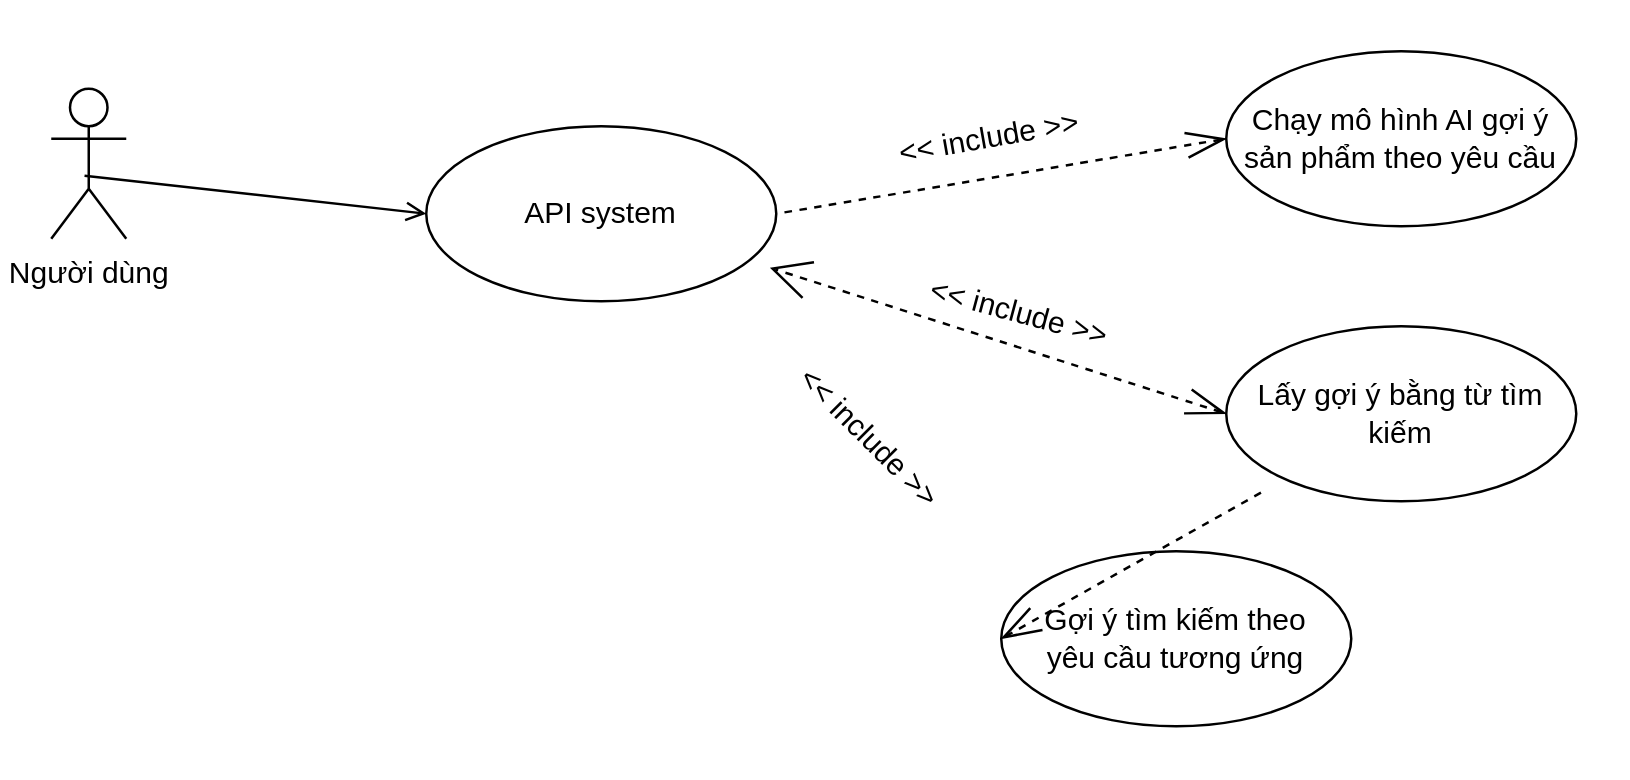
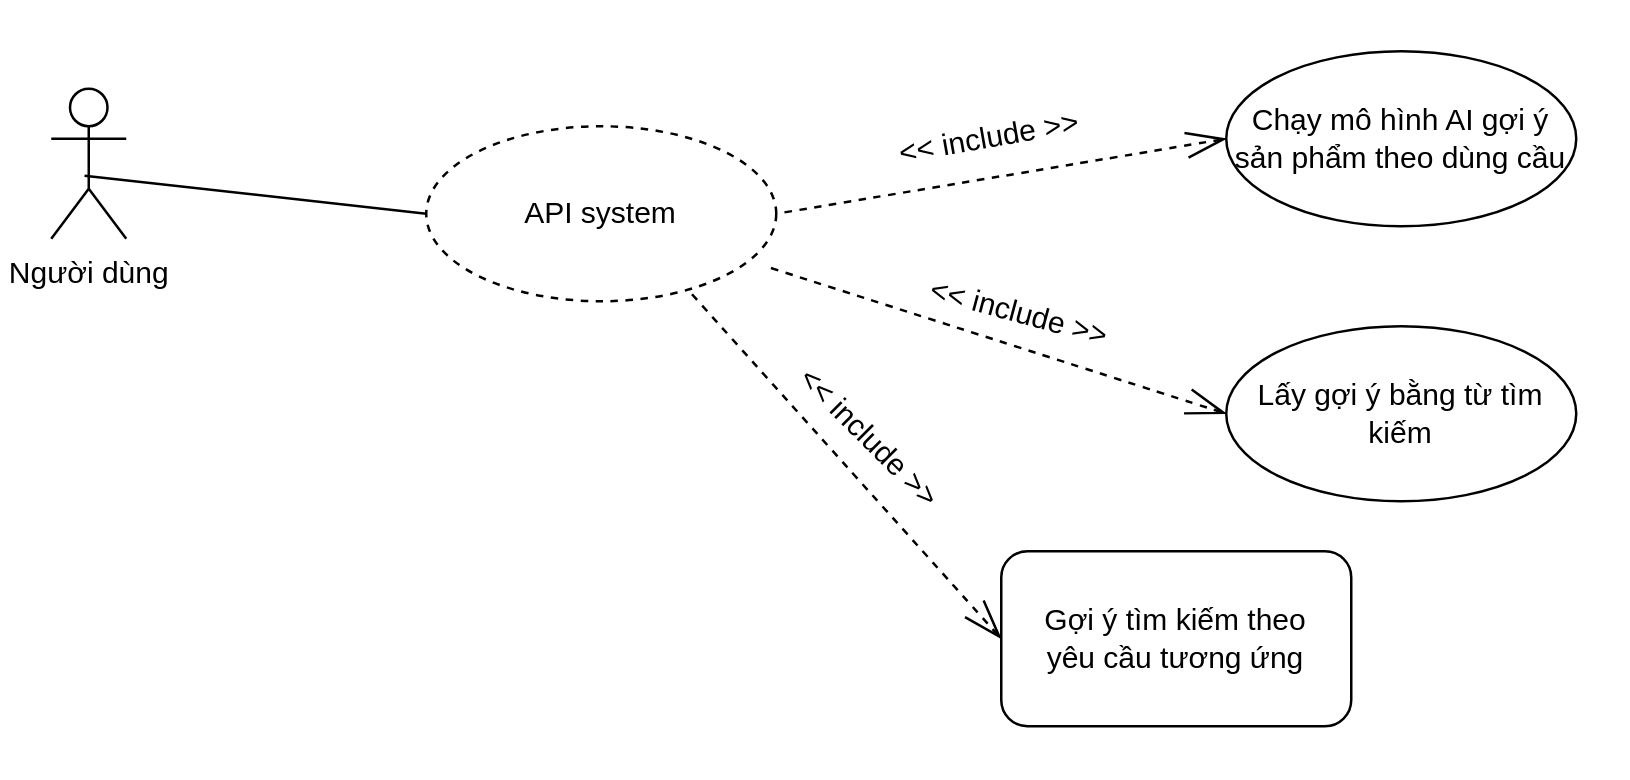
- <mxCell id="6" value="Chạy mô hình AI gợi ý&lt;br&gt;sản phẩm theo yêu cầu" style="ellipse;whiteSpace=wrap;html=1;" parent="1" vertex="1"><mxGeometry x="490" y="20" width="140" height="70" as="geometry" /></mxCell>
+ <mxCell id="6" value="Chạy mô hình AI gợi ý&lt;br&gt;sản phẩm theo dùng cầu" style="ellipse;whiteSpace=wrap;html=1;" parent="1" vertex="1"><mxGeometry x="490" y="20" width="140" height="70" as="geometry" /></mxCell>
- <mxCell id="2" style="edgeStyle=none;html=1;exitX=0.444;exitY=0.58;exitDx=0;exitDy=0;exitPerimeter=0;entryX=0;entryY=0.5;entryDx=0;entryDy=0;endArrow=open;endFill=0;" parent="1" source="3" target="4" edge="1"><mxGeometry relative="1" as="geometry" /></mxCell>
+ <mxCell id="2" style="edgeStyle=none;html=1;exitX=0.444;exitY=0.58;exitDx=0;exitDy=0;exitPerimeter=0;entryX=0;entryY=0.5;entryDx=0;entryDy=0;endArrow=none;endFill=0;" parent="1" source="3" target="4" edge="1"><mxGeometry relative="1" as="geometry" /></mxCell>
- <mxCell id="4" value="API system" style="ellipse;whiteSpace=wrap;html=1;" parent="1" vertex="1"><mxGeometry x="170" y="50" width="140" height="70" as="geometry" /></mxCell>
+ <mxCell id="4" value="API system" style="ellipse;whiteSpace=wrap;html=1;dashed=1;" parent="1" vertex="1"><mxGeometry x="170" y="50" width="140" height="70" as="geometry" /></mxCell>
- <mxCell id="9" style="edgeStyle=none;curved=1;rounded=0;orthogonalLoop=1;jettySize=auto;html=1;exitX=0;exitY=0.5;exitDx=0;exitDy=0;endArrow=open;startSize=14;endSize=14;sourcePerimeterSpacing=8;targetPerimeterSpacing=8;endFill=0;startArrow=openThin;startFill=0;dashed=1;" parent="1" source="8" target="4" edge="1"><mxGeometry relative="1" as="geometry"><mxPoint x="340" y="140" as="sourcePoint" /><mxPoint x="160" y="170" as="targetPoint" /></mxGeometry></mxCell>
+ <mxCell id="9" style="edgeStyle=none;curved=1;rounded=0;orthogonalLoop=1;jettySize=auto;html=1;exitX=0;exitY=0.5;exitDx=0;exitDy=0;endArrow=none;startSize=14;endSize=14;sourcePerimeterSpacing=8;targetPerimeterSpacing=8;endFill=0;startArrow=openThin;startFill=0;dashed=1;" parent="1" source="8" target="4" edge="1"><mxGeometry relative="1" as="geometry"><mxPoint x="340" y="140" as="sourcePoint" /><mxPoint x="160" y="170" as="targetPoint" /></mxGeometry></mxCell>
- <mxCell id="12" style="edgeStyle=none;curved=1;rounded=0;orthogonalLoop=1;jettySize=auto;html=1;exitX=0;exitY=0.5;exitDx=0;exitDy=0;endArrow=none;startSize=14;endSize=14;sourcePerimeterSpacing=8;targetPerimeterSpacing=8;endFill=0;startArrow=openThin;startFill=0;dashed=1;" parent="1" source="11" target="8" edge="1"><mxGeometry relative="1" as="geometry"><mxPoint x="260" y="150" as="sourcePoint" /><mxPoint x="77.435" y="91.609" as="targetPoint" /></mxGeometry></mxCell>
+ <mxCell id="12" style="edgeStyle=none;curved=1;rounded=0;orthogonalLoop=1;jettySize=auto;html=1;exitX=0;exitY=0.5;exitDx=0;exitDy=0;endArrow=none;startSize=14;endSize=14;sourcePerimeterSpacing=8;targetPerimeterSpacing=8;endFill=0;startArrow=openThin;startFill=0;dashed=1;entryX=0.753;entryY=0.946;entryDx=0;entryDy=0;entryPerimeter=0;" parent="1" source="11" target="4" edge="1"><mxGeometry relative="1" as="geometry"><mxPoint x="260" y="150" as="sourcePoint" /><mxPoint x="77.435" y="91.609" as="targetPoint" /></mxGeometry></mxCell>
- <mxCell id="11" value="Gợi ý tìm kiếm theo&lt;br&gt;yêu cầu tương ứng" style="ellipse;whiteSpace=wrap;html=1;" parent="1" vertex="1"><mxGeometry x="400" y="220" width="140" height="70" as="geometry" /></mxCell>
+ <mxCell id="11" value="Gợi ý tìm kiếm theo&lt;br&gt;yêu cầu tương ứng" style="whiteSpace=wrap;html=1;rounded=1;" parent="1" vertex="1"><mxGeometry x="400" y="220" width="140" height="70" as="geometry" /></mxCell>
